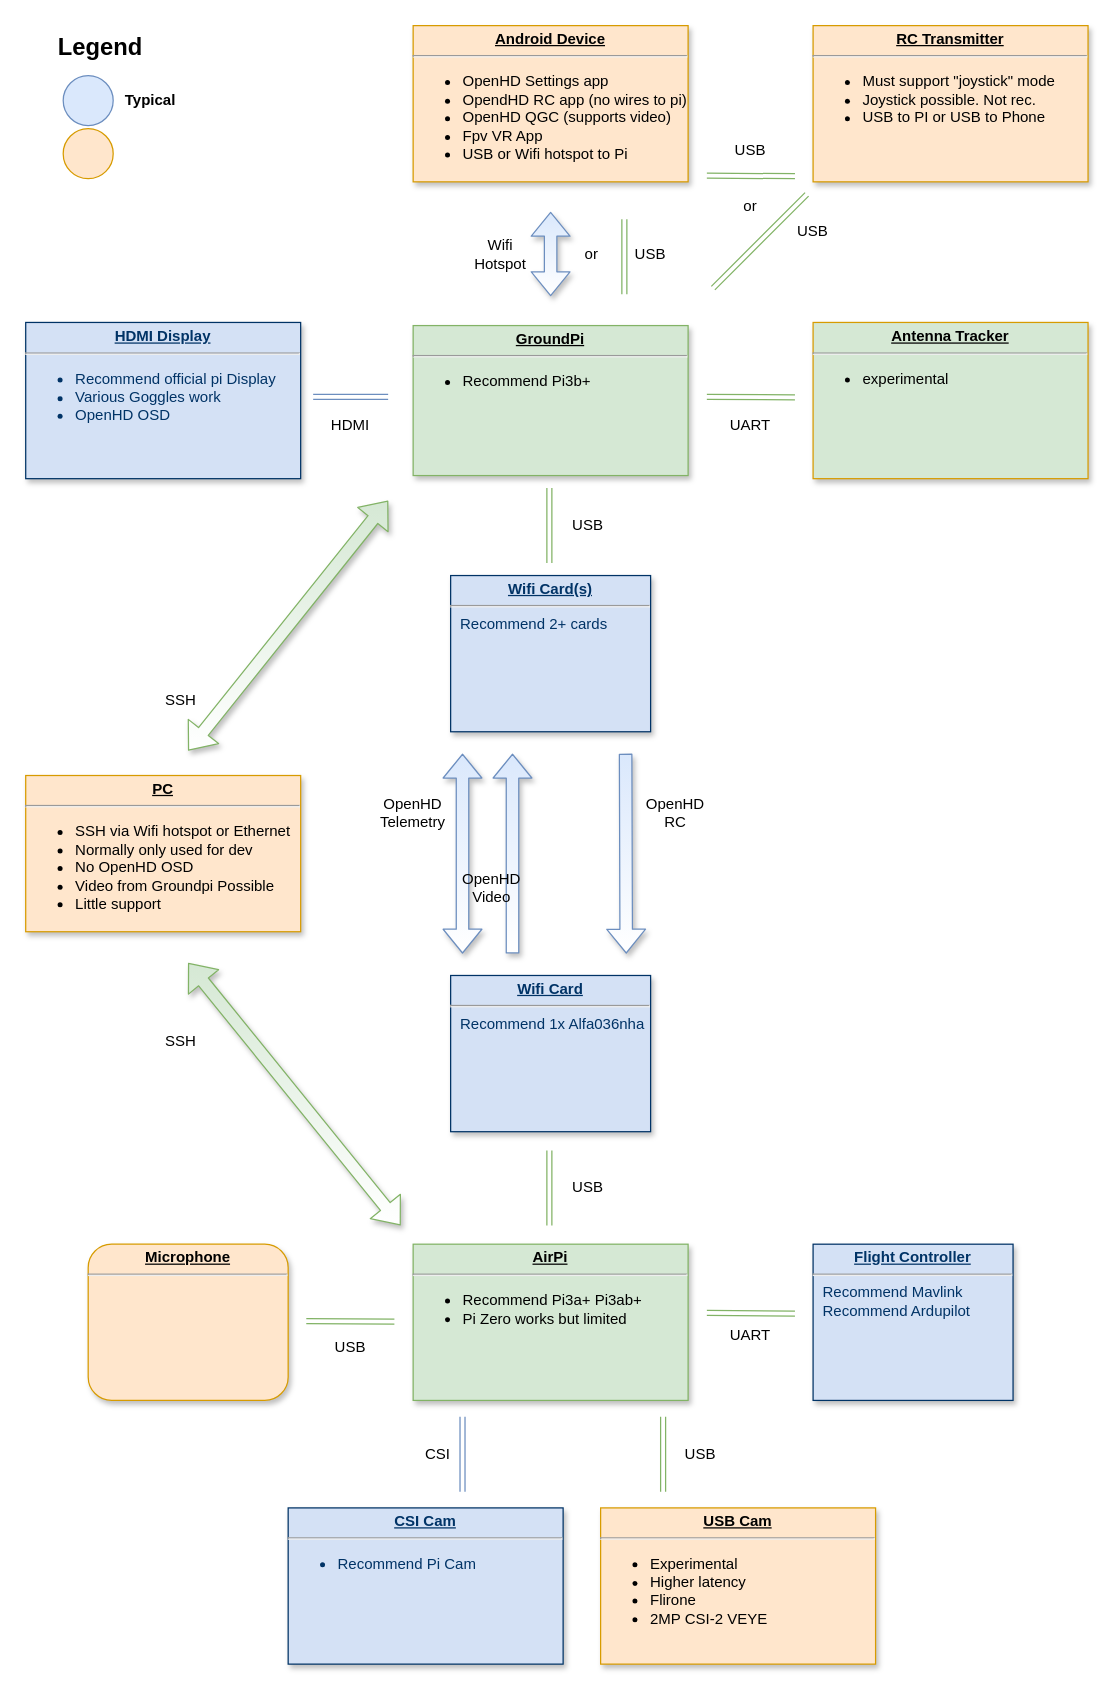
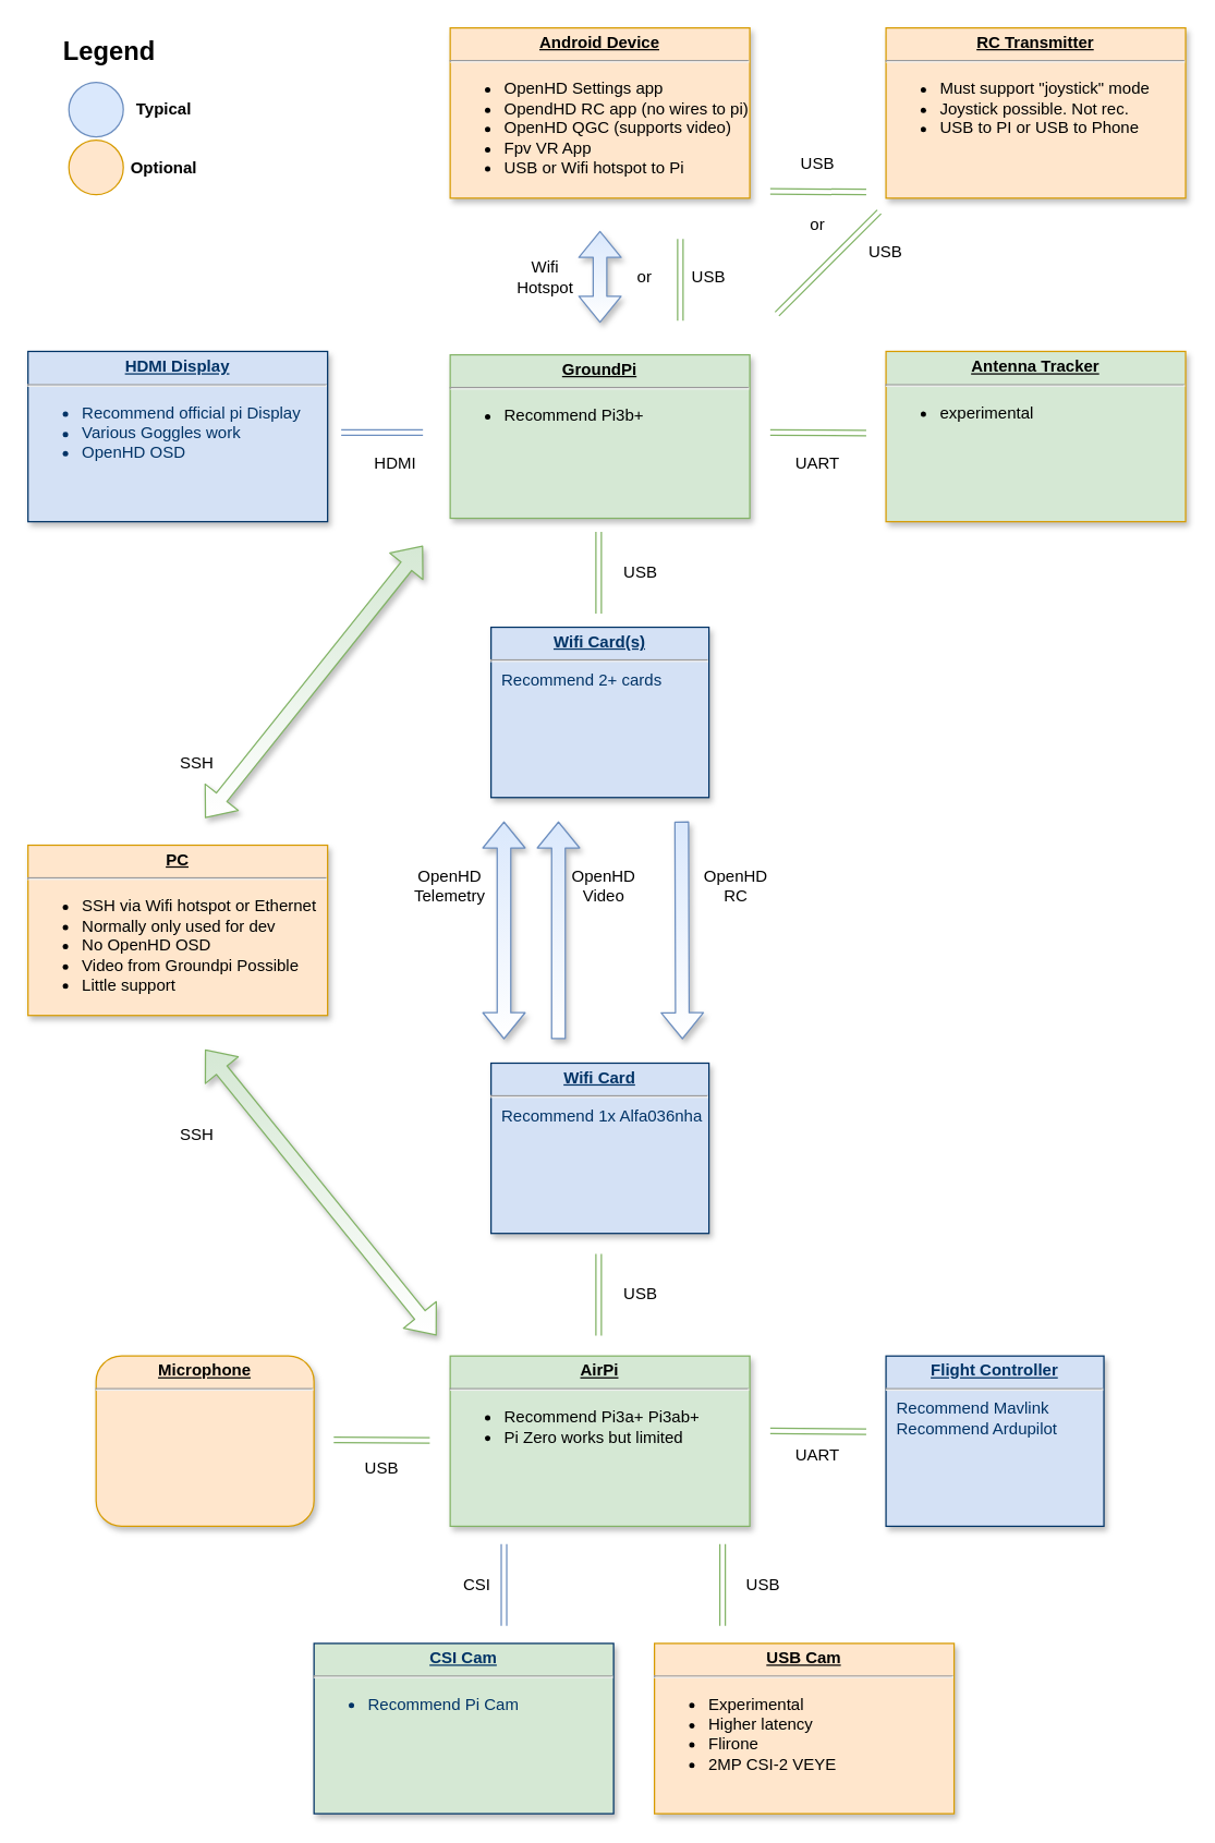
+ <mxCell id="50" value="Optional" style="text;html=1;strokeColor=none;fillColor=none;align=center;verticalAlign=middle;whiteSpace=wrap;rounded=0;fontStyle=1" parent="1" vertex="1"><mxGeometry x="100" y="112.5" width="40" height="20" as="geometry" /></mxCell>
- <mxCell id="29" value="HDMI" style="text;html=1;strokeColor=none;fillColor=none;align=center;verticalAlign=middle;whiteSpace=wrap;rounded=0;" parent="1" vertex="1"><mxGeometry x="260" y="330" width="40" height="20" as="geometry" /></mxCell>
+ <mxCell id="29" value="HDMI" style="text;html=1;strokeColor=none;fillColor=none;align=center;verticalAlign=middle;whiteSpace=wrap;rounded=0;" parent="1" vertex="1"><mxGeometry x="270" y="330" width="40" height="20" as="geometry" /></mxCell>
- <mxCell id="7" value="OpenHD Video" style="text;html=1;strokeColor=none;fillColor=none;align=center;verticalAlign=middle;whiteSpace=wrap;rounded=0;" parent="1" vertex="1"><mxGeometry x="373" y="700" width="40" height="20" as="geometry" /></mxCell>
+ <mxCell id="7" value="OpenHD Video" style="text;html=1;strokeColor=none;fillColor=none;align=center;verticalAlign=middle;whiteSpace=wrap;rounded=0;" parent="1" vertex="1"><mxGeometry x="423" y="640" width="40" height="20" as="geometry" /></mxCell>
- <mxCell id="16" value="&lt;p style=&quot;margin: 0px ; margin-top: 4px ; text-align: center ; text-decoration: underline&quot;&gt;&lt;b&gt;CSI Cam&lt;/b&gt;&lt;/p&gt;&lt;hr&gt;&lt;p style=&quot;margin: 0px ; margin-left: 8px&quot;&gt;&lt;ul&gt;&lt;li&gt;Recommend Pi Cam&lt;/li&gt;&lt;/ul&gt;&lt;/p&gt;&lt;p style=&quot;margin: 0px ; margin-left: 8px&quot;&gt;&lt;br&gt;&lt;/p&gt;&lt;p style=&quot;margin: 0px ; margin-left: 8px&quot;&gt;&lt;br&gt;&lt;/p&gt;&lt;p style=&quot;margin: 0px ; margin-left: 8px&quot;&gt;&lt;br&gt;&lt;/p&gt;&lt;p style=&quot;margin: 0px ; margin-left: 8px&quot;&gt;&lt;br&gt;&lt;/p&gt;" style="verticalAlign=top;align=left;overflow=fill;fontSize=12;fontFamily=Helvetica;html=1;strokeColor=#003366;shadow=1;fillColor=#D4E1F5;fontColor=#003366" parent="1" vertex="1"><mxGeometry x="230" y="1206" width="220" height="125" as="geometry" /></mxCell>
+ <mxCell id="16" value="&lt;p style=&quot;margin: 0px ; margin-top: 4px ; text-align: center ; text-decoration: underline&quot;&gt;&lt;b&gt;CSI Cam&lt;/b&gt;&lt;/p&gt;&lt;hr&gt;&lt;p style=&quot;margin: 0px ; margin-left: 8px&quot;&gt;&lt;ul&gt;&lt;li&gt;Recommend Pi Cam&lt;/li&gt;&lt;/ul&gt;&lt;/p&gt;&lt;p style=&quot;margin: 0px ; margin-left: 8px&quot;&gt;&lt;br&gt;&lt;/p&gt;&lt;p style=&quot;margin: 0px ; margin-left: 8px&quot;&gt;&lt;br&gt;&lt;/p&gt;&lt;p style=&quot;margin: 0px ; margin-left: 8px&quot;&gt;&lt;br&gt;&lt;/p&gt;&lt;p style=&quot;margin: 0px ; margin-left: 8px&quot;&gt;&lt;br&gt;&lt;/p&gt;" style="verticalAlign=top;align=left;overflow=fill;fontSize=12;fontFamily=Helvetica;html=1;strokeColor=#003366;shadow=1;fillColor=#d5e8d4;fontColor=#003366;" parent="1" vertex="1"><mxGeometry x="230" y="1206" width="220" height="125" as="geometry" /></mxCell>
